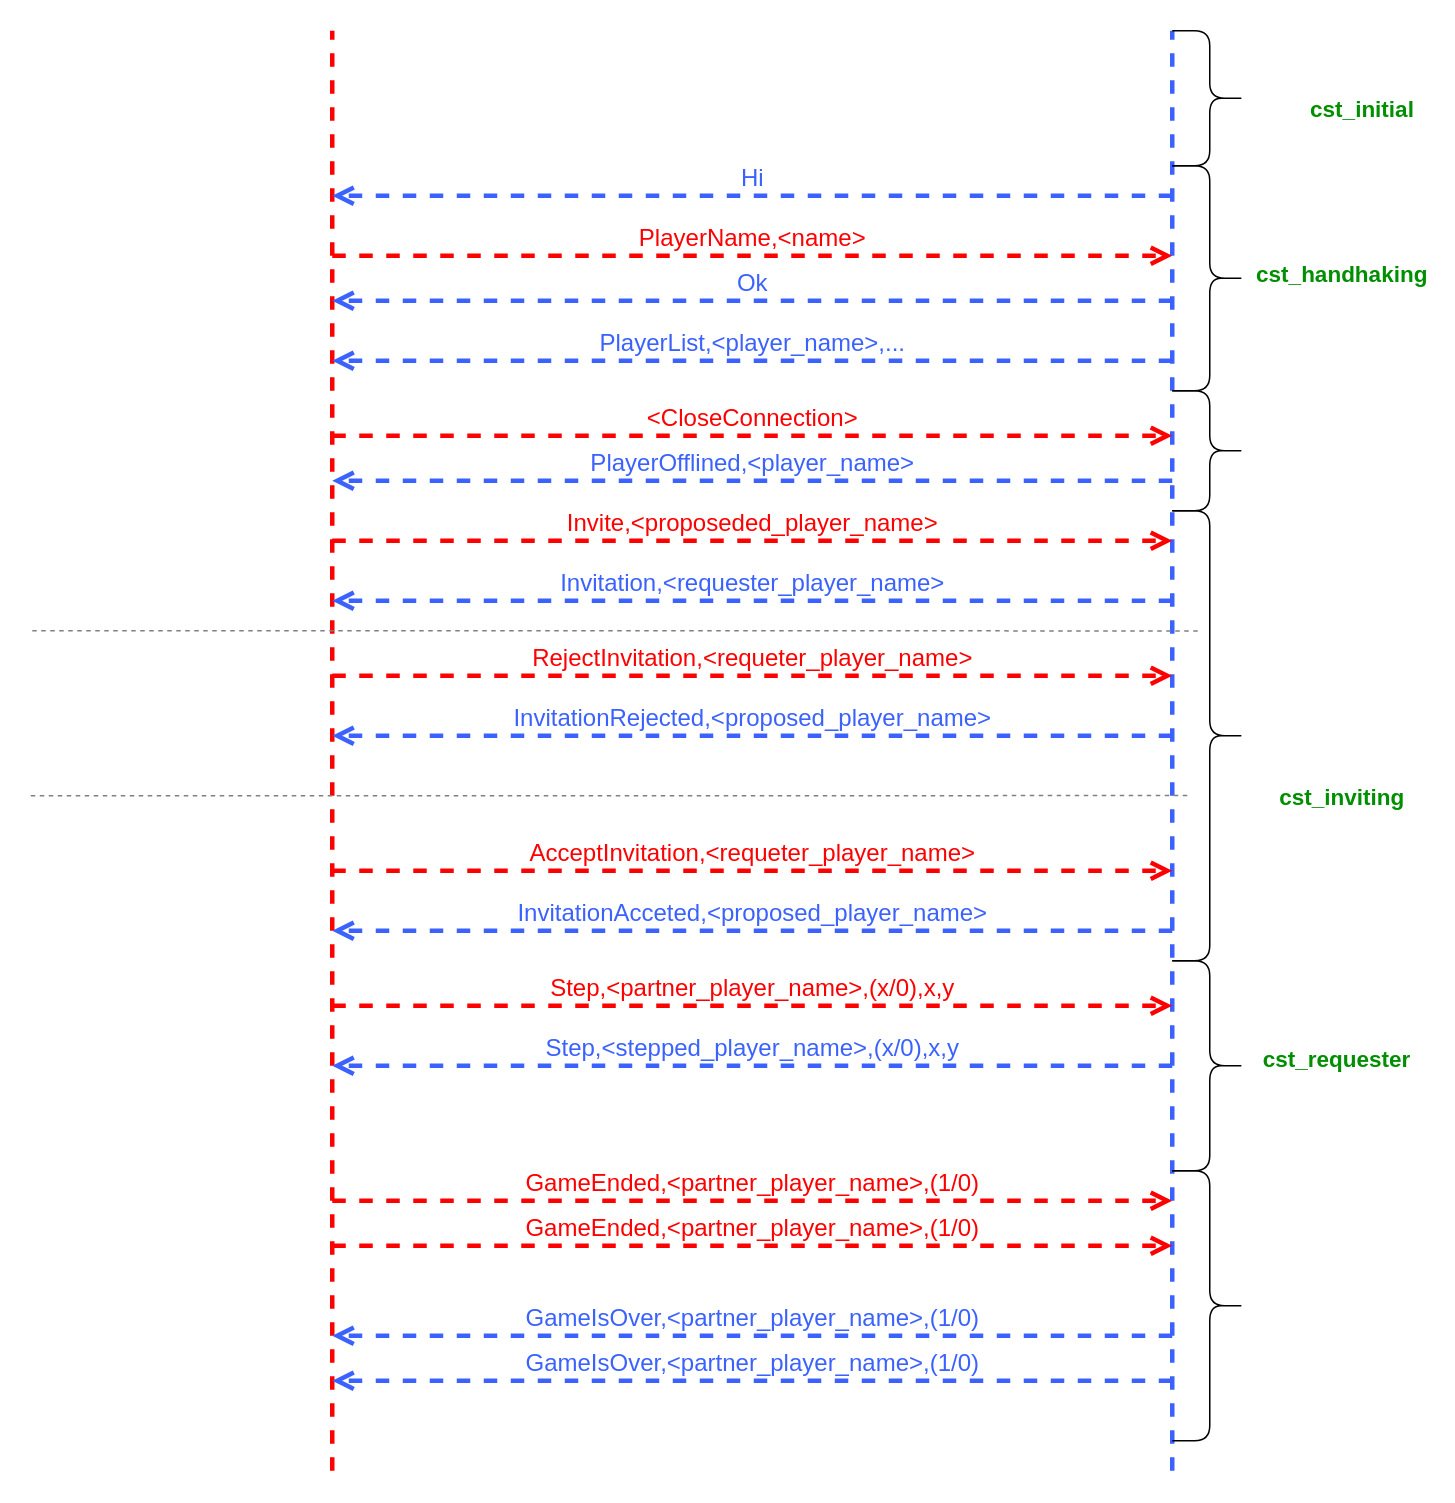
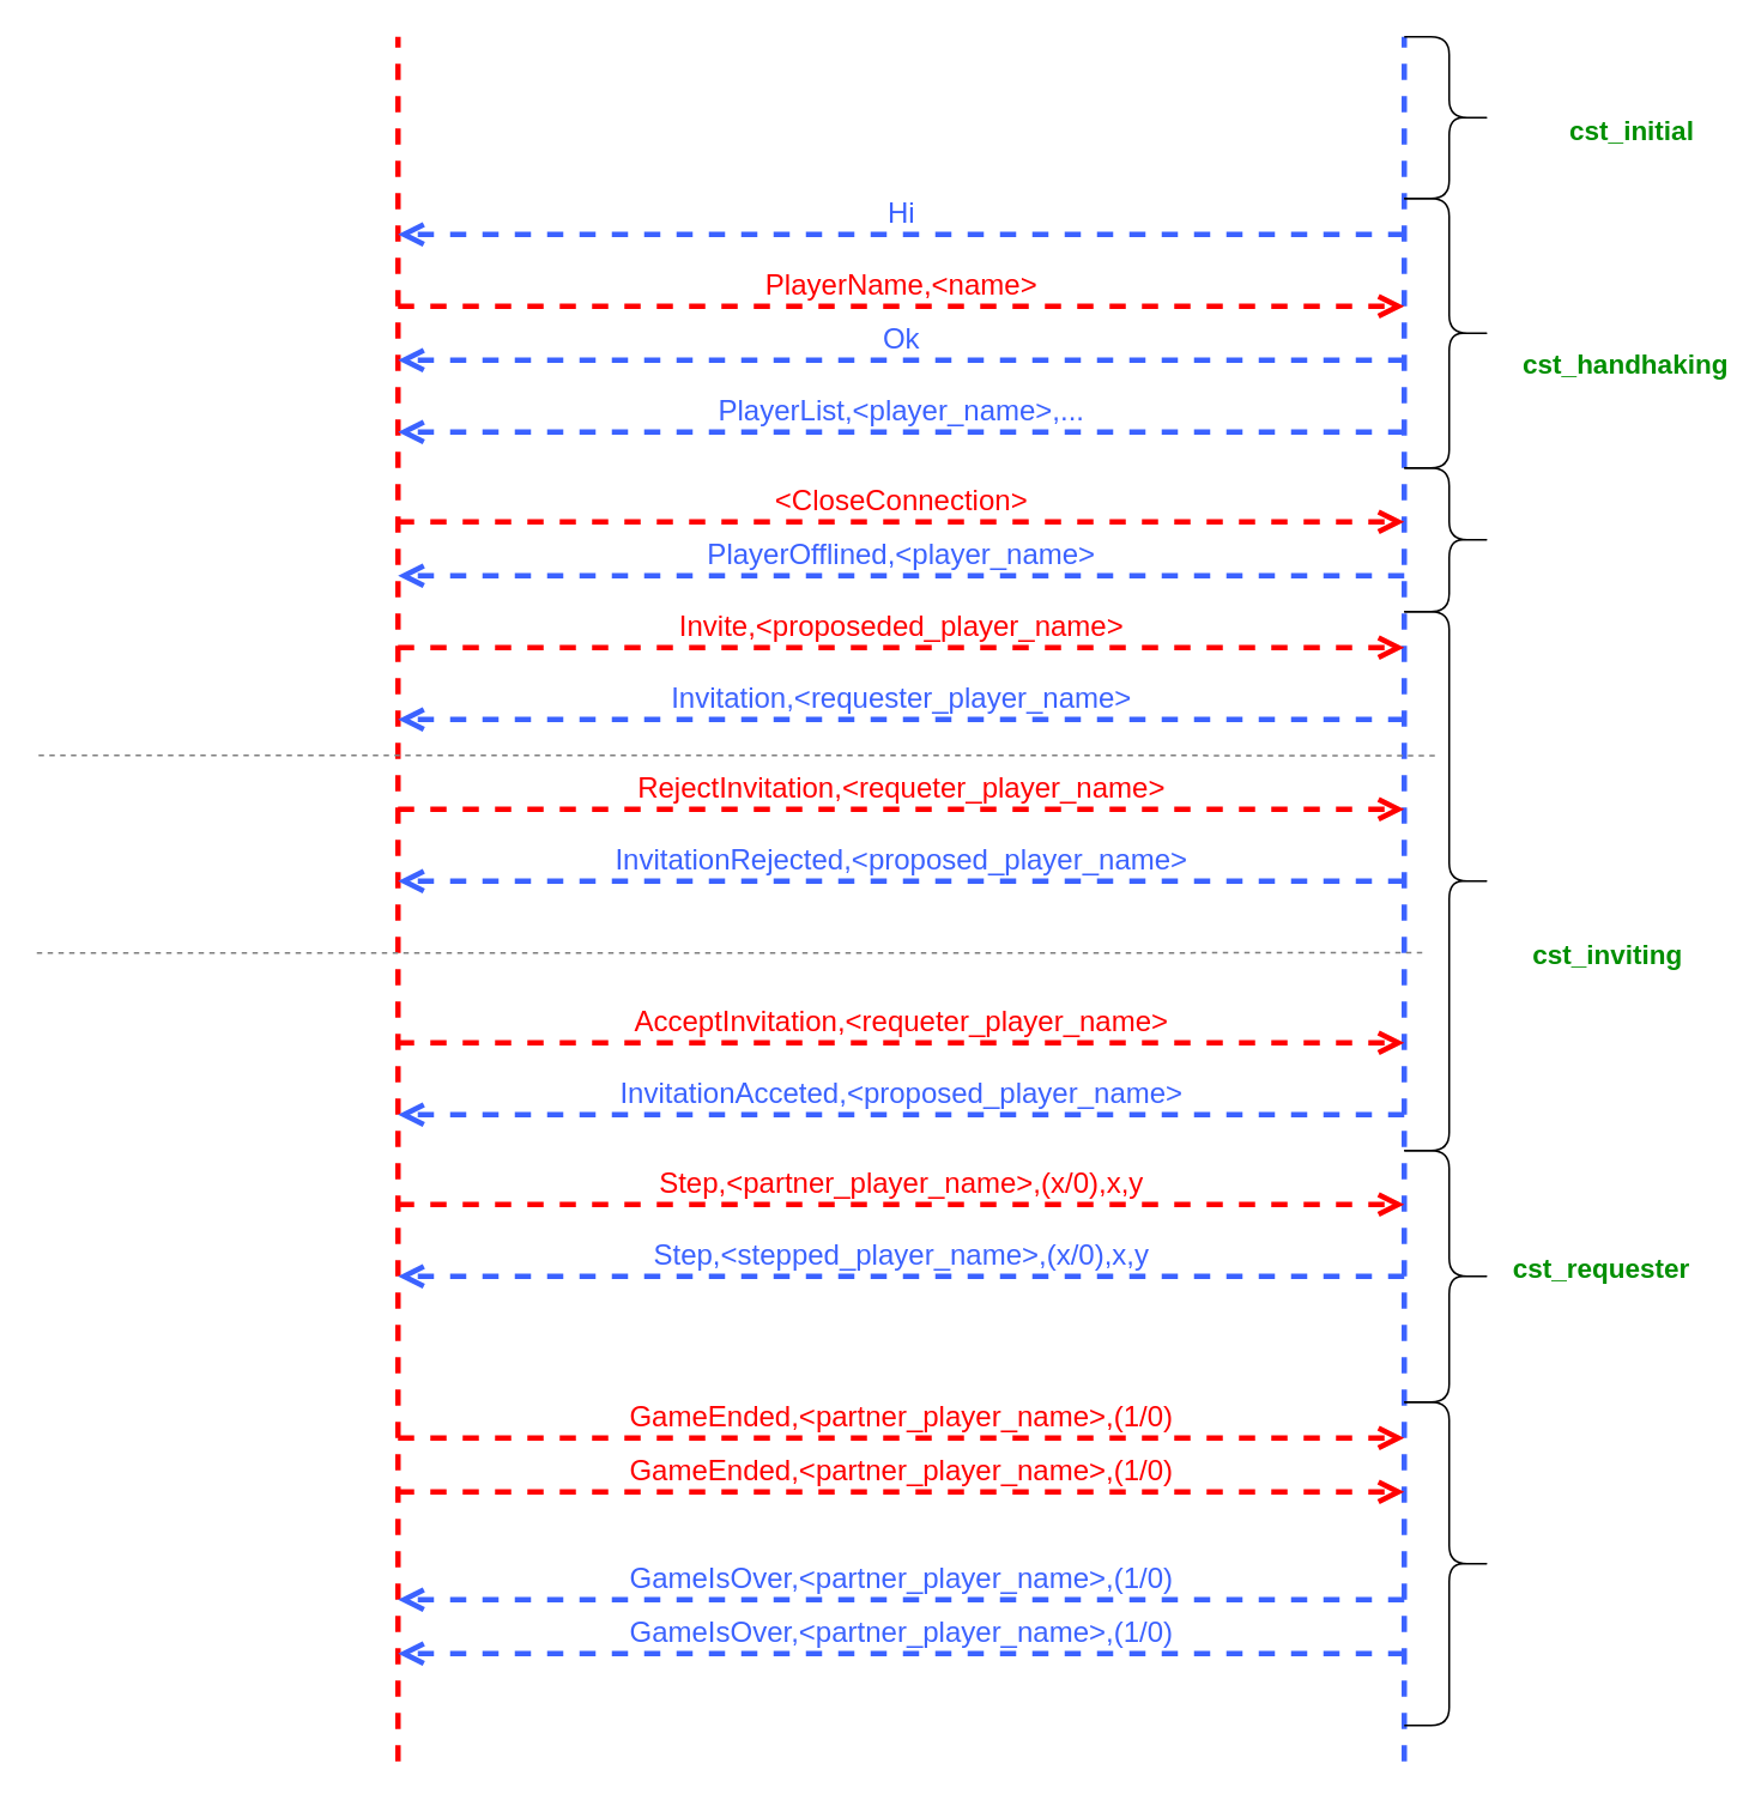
- <mxCell id="26" value="cst_handhaking" style="text;align=center;fontStyle=1;verticalAlign=middle;spacingLeft=3;spacingRight=3;strokeColor=none;rotatable=0;points=[[0,0.5],[1,0.5]];portConstraint=eastwest;fontSize=15;fontColor=#008F00;" vertex="1" parent="1"><mxGeometry x="848" y="133.5" width="93" height="96.5" as="geometry" /></mxCell>
+ <mxCell id="26" value="cst_handhaking" style="text;align=center;fontStyle=1;verticalAlign=middle;spacingLeft=3;spacingRight=3;strokeColor=none;rotatable=0;points=[[0,0.5],[1,0.5]];portConstraint=eastwest;fontSize=15;fontColor=#008F00;" vertex="1" parent="1"><mxGeometry x="858" y="153.5" width="93" height="96.5" as="geometry" /></mxCell>
